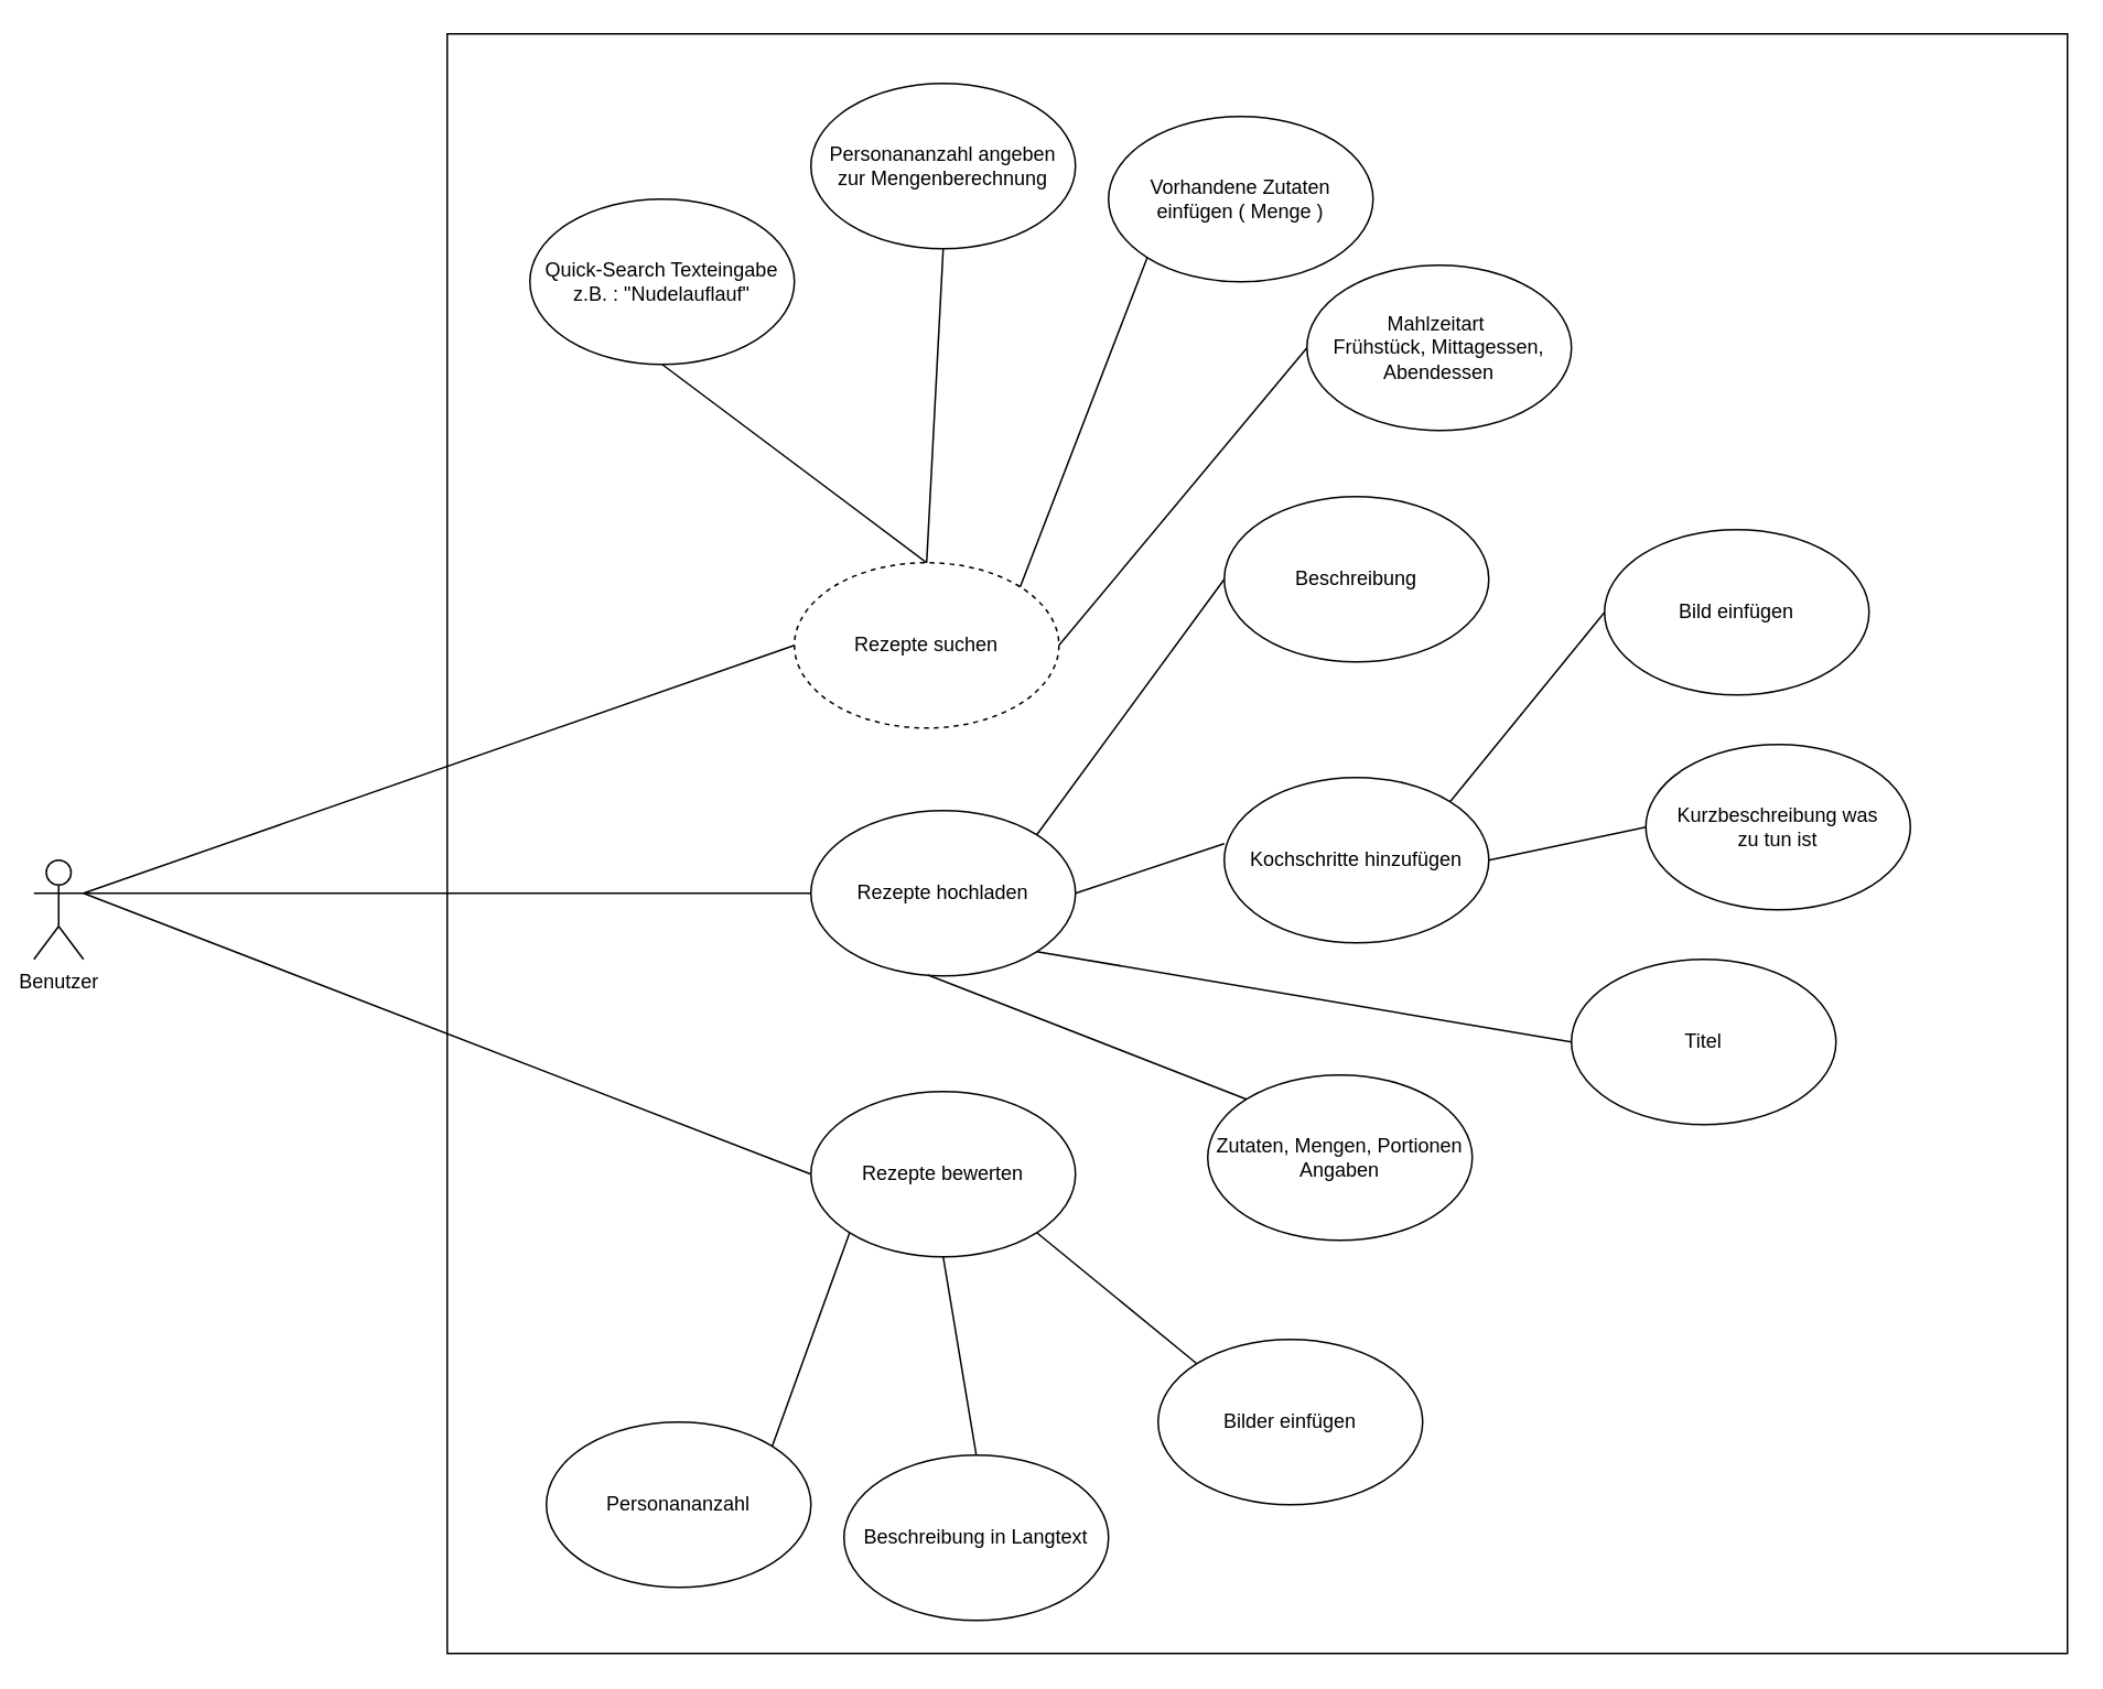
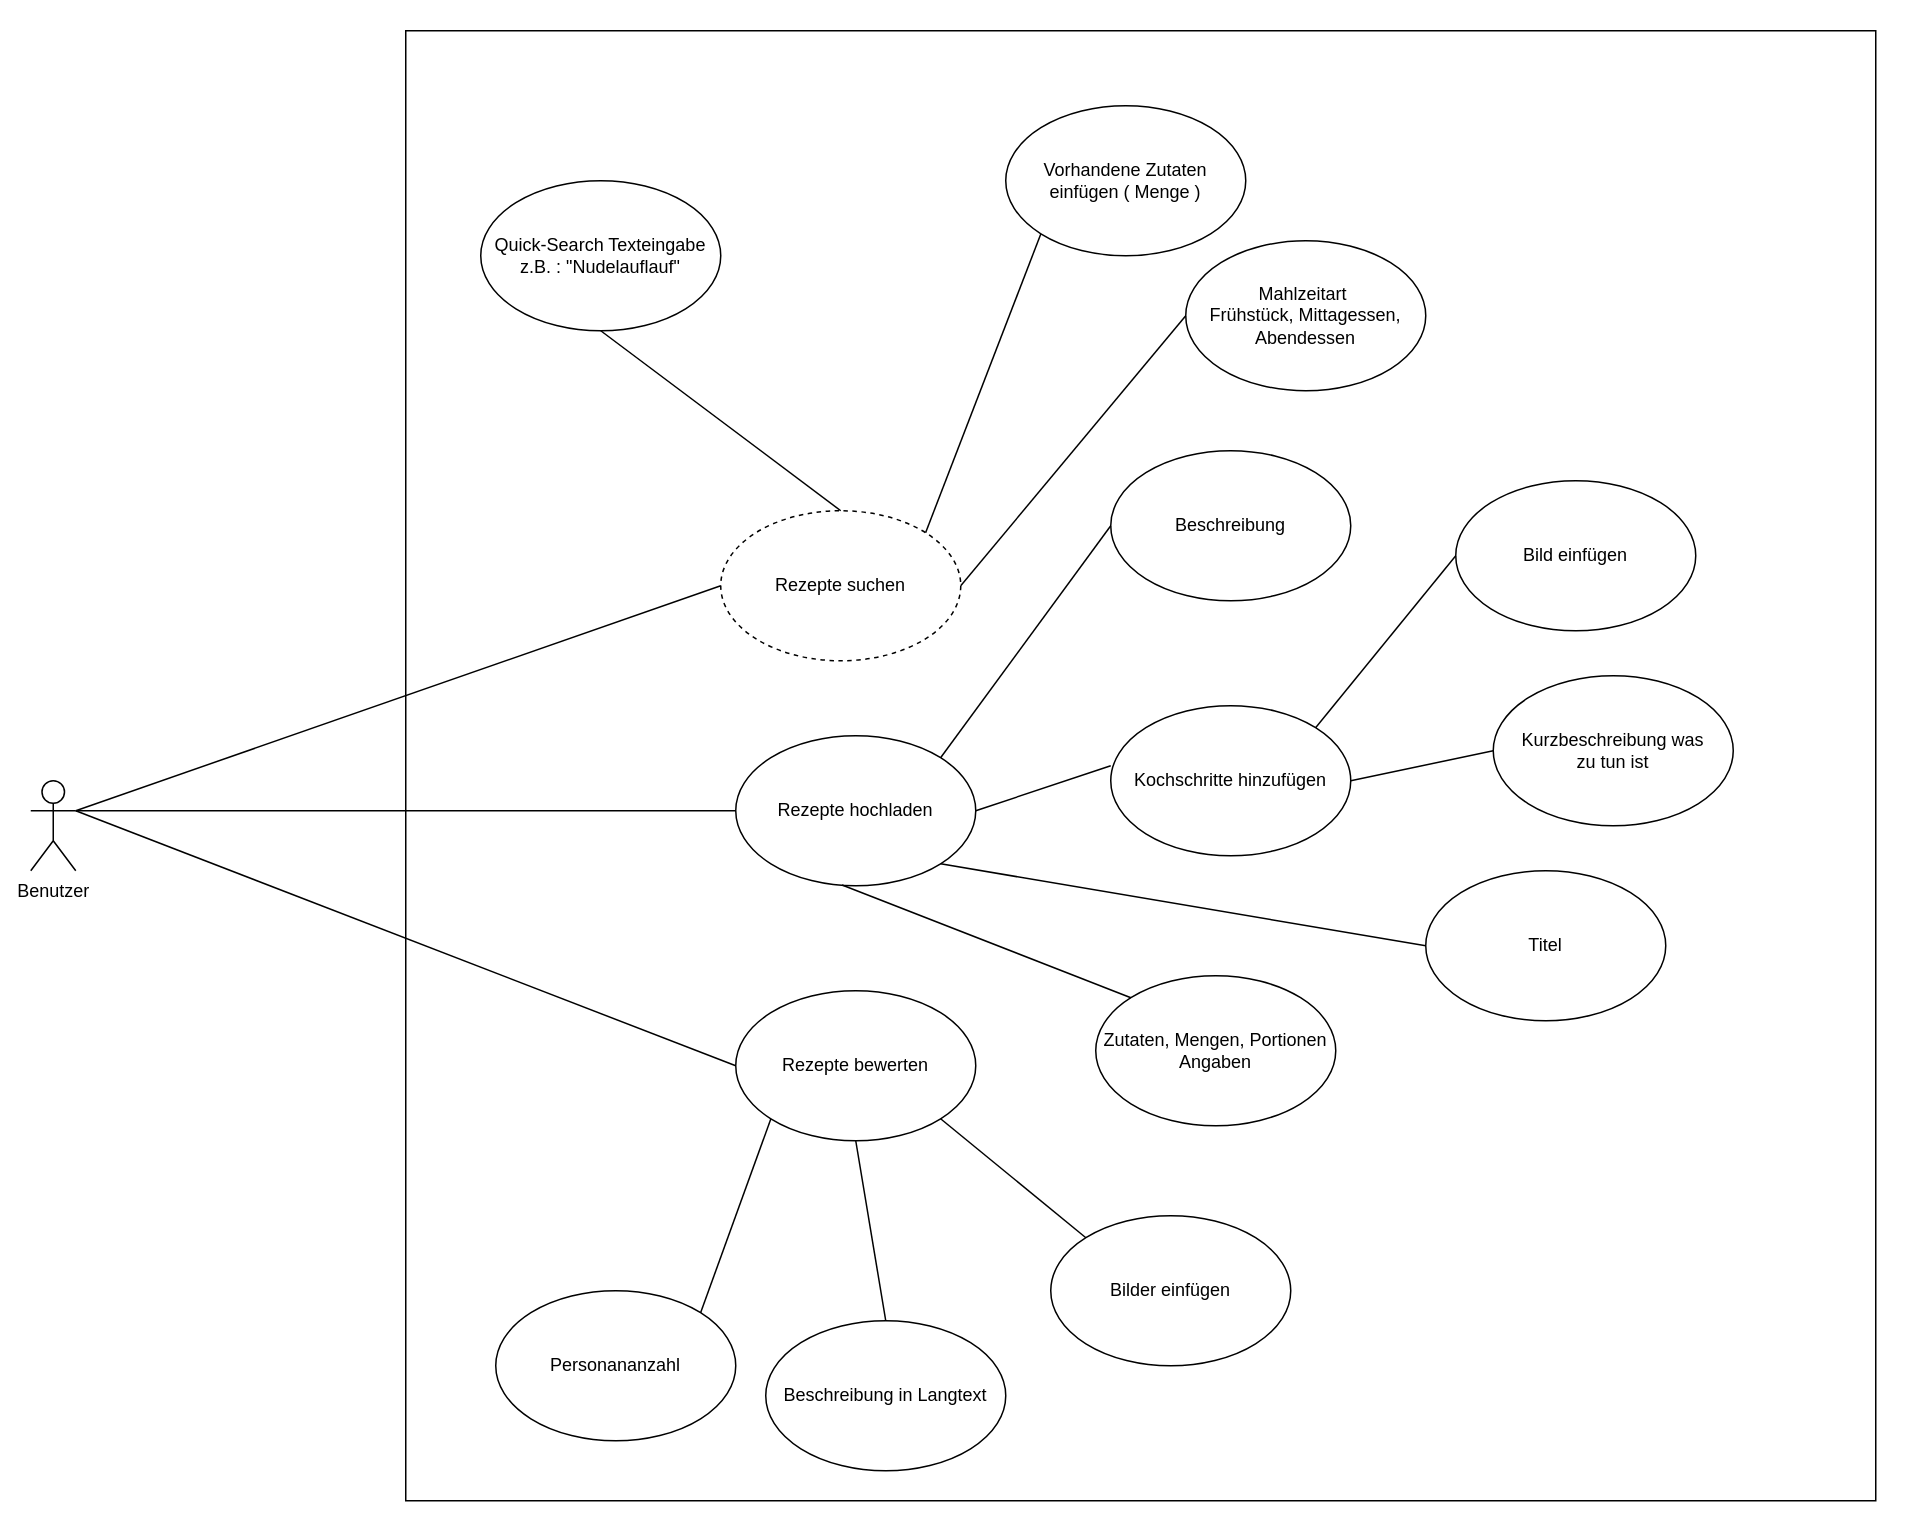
- <mxCell id="12" value="Personananzahl angeben&lt;br&gt;zur Mengenberechnung" style="ellipse;whiteSpace=wrap;html=1;" parent="1" vertex="1"><mxGeometry x="490" y="50" width="160" height="100" as="geometry" /></mxCell>
- <mxCell id="13" value="" style="endArrow=none;html=1;rounded=0;fontSize=13;entryX=0.5;entryY=1;entryDx=0;entryDy=0;exitX=0.5;exitY=0;exitDx=0;exitDy=0;" parent="1" source="6" target="12" edge="1"><mxGeometry width="50" height="50" relative="1" as="geometry"><mxPoint x="590" y="200" as="sourcePoint" /><mxPoint x="640" y="150" as="targetPoint" /></mxGeometry></mxCell>
